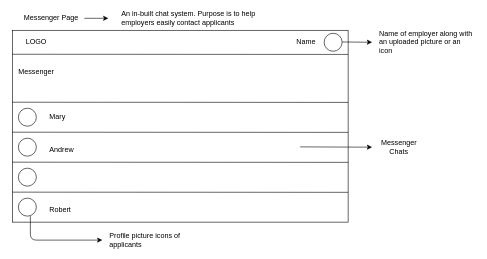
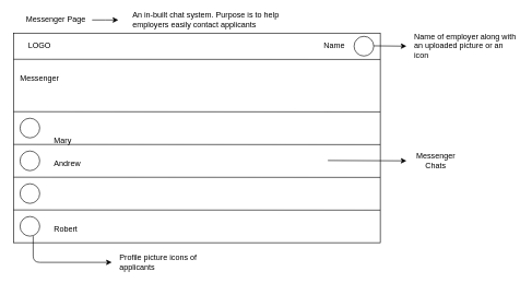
- <mxCell id="16" value="Mary" style="text;html=1;strokeColor=none;fillColor=none;align=left;verticalAlign=middle;whiteSpace=wrap;rounded=0;" vertex="1" parent="1"><mxGeometry x="80" y="185" width="40" height="20" as="geometry" /></mxCell>
+ <mxCell id="16" value="Mary" style="text;html=1;strokeColor=none;fillColor=none;align=left;verticalAlign=middle;whiteSpace=wrap;rounded=0;" vertex="1" parent="1"><mxGeometry x="80" y="205" width="40" height="20" as="geometry" /></mxCell>
